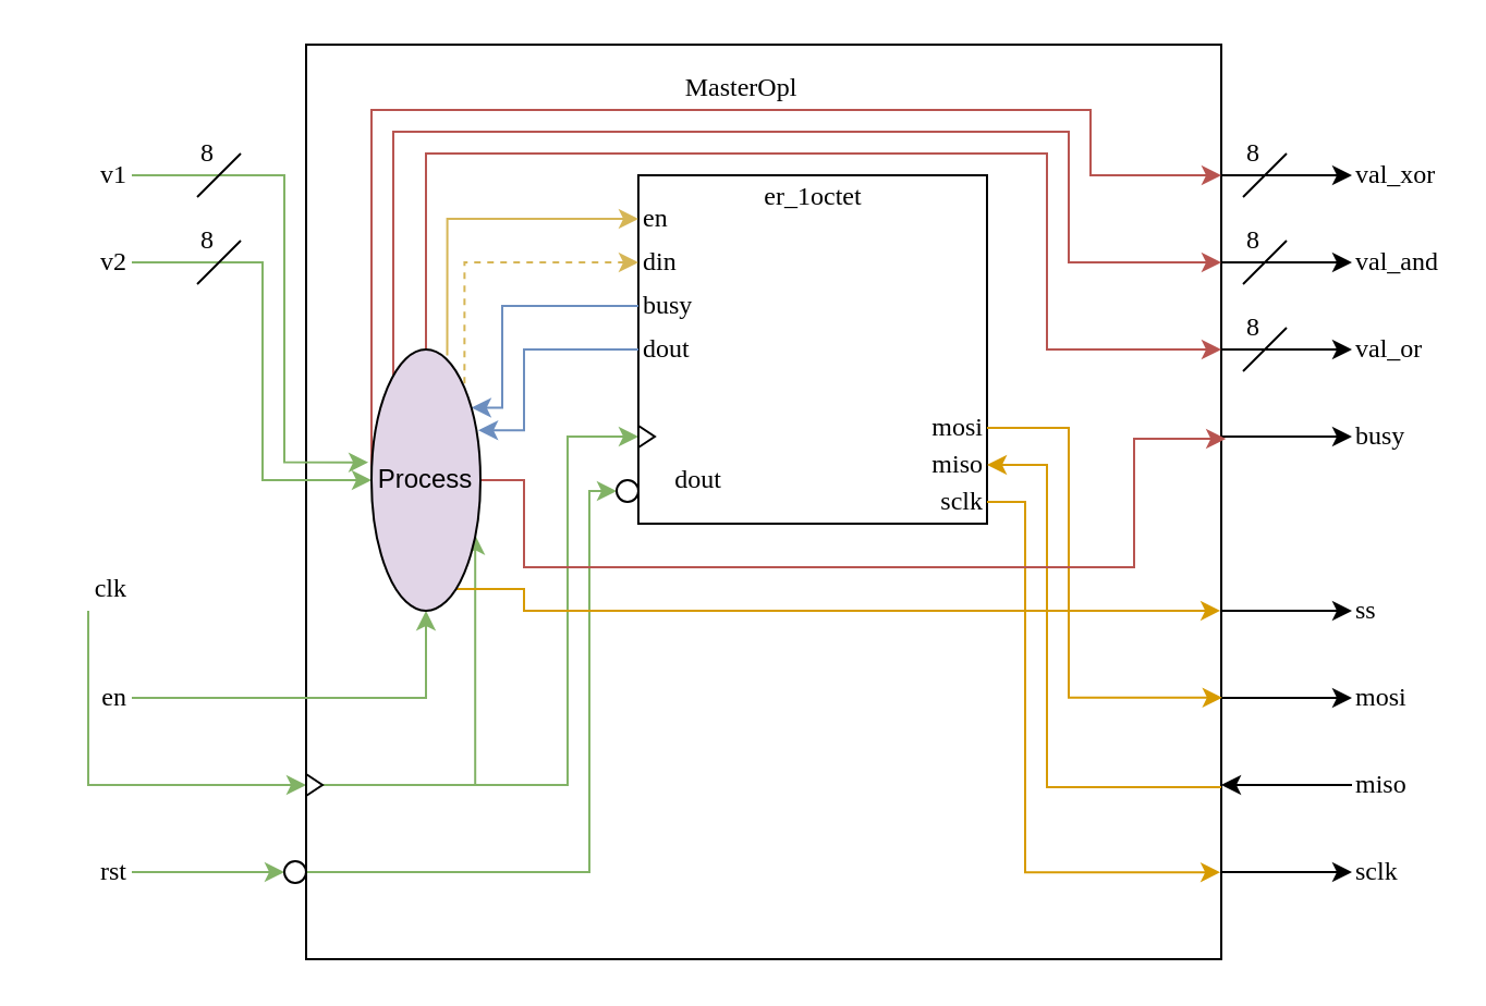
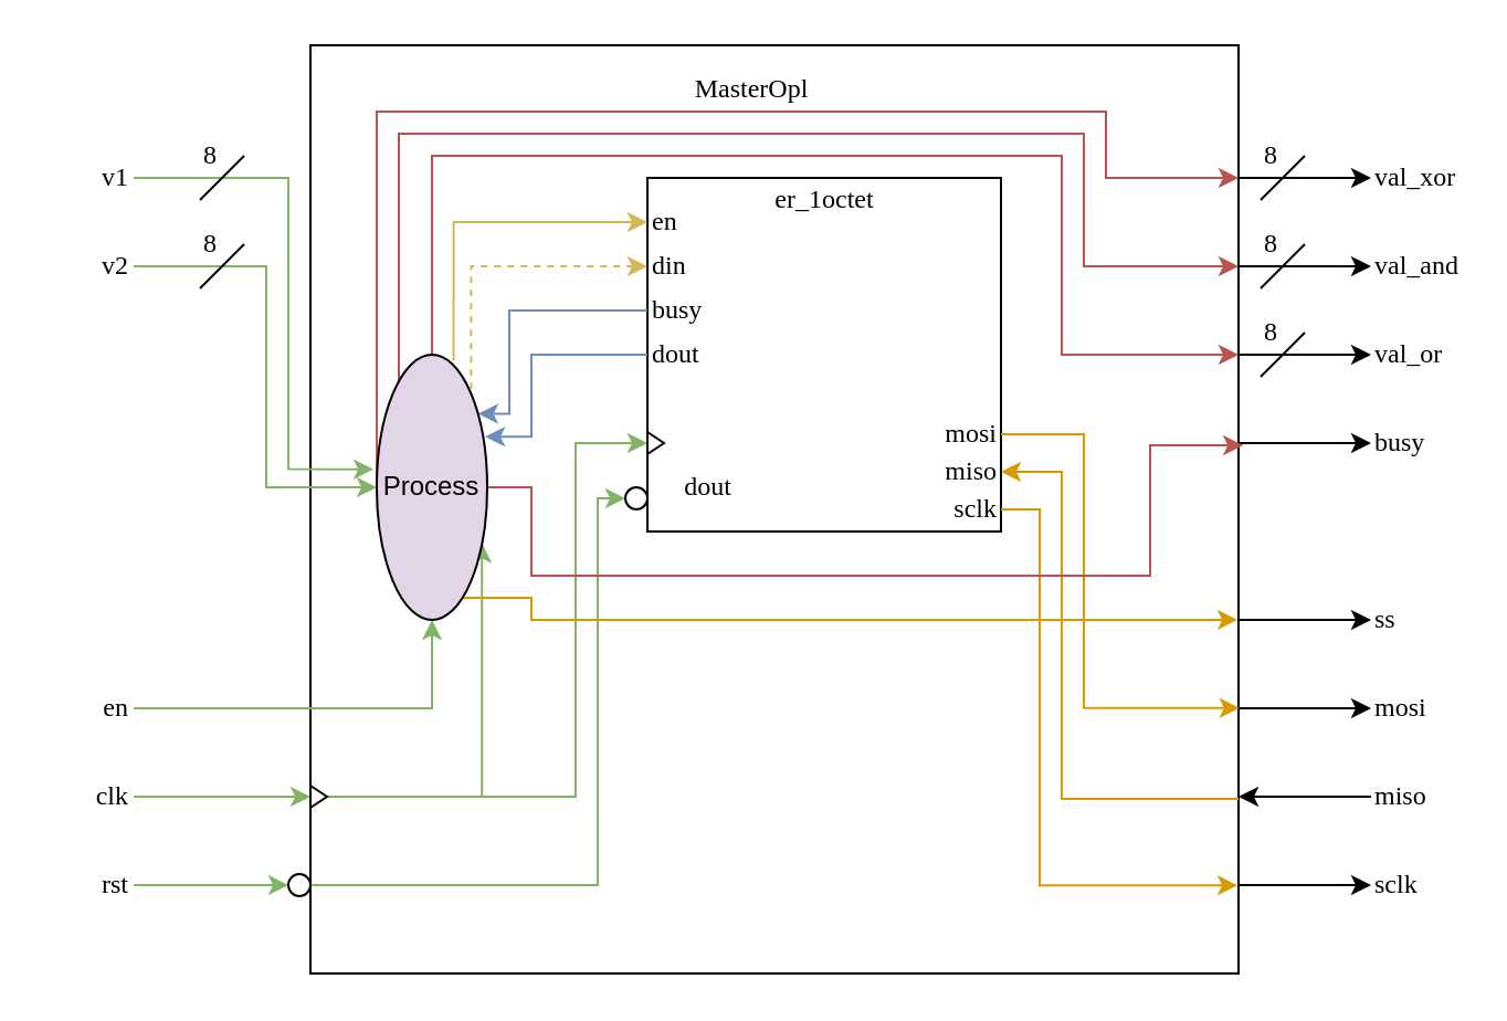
- <mxCell id="14" value="clk" style="text;html=1;strokeColor=none;fillColor=none;align=right;verticalAlign=middle;whiteSpace=wrap;rounded=0;fontFamily=Rubik;fontSource=https%3A%2F%2Ffonts.googleapis.com%2Fcss%3Ffamily%3DRubik;" parent="1" vertex="1"><mxGeometry x="20" y="260" width="40" height="20" as="geometry" /></mxCell>
+ <mxCell id="14" value="clk" style="text;html=1;strokeColor=none;fillColor=none;align=right;verticalAlign=middle;whiteSpace=wrap;rounded=0;fontFamily=Rubik;fontSource=https%3A%2F%2Ffonts.googleapis.com%2Fcss%3Ffamily%3DRubik;" parent="1" vertex="1"><mxGeometry x="20" y="350" width="40" height="20" as="geometry" /></mxCell>
